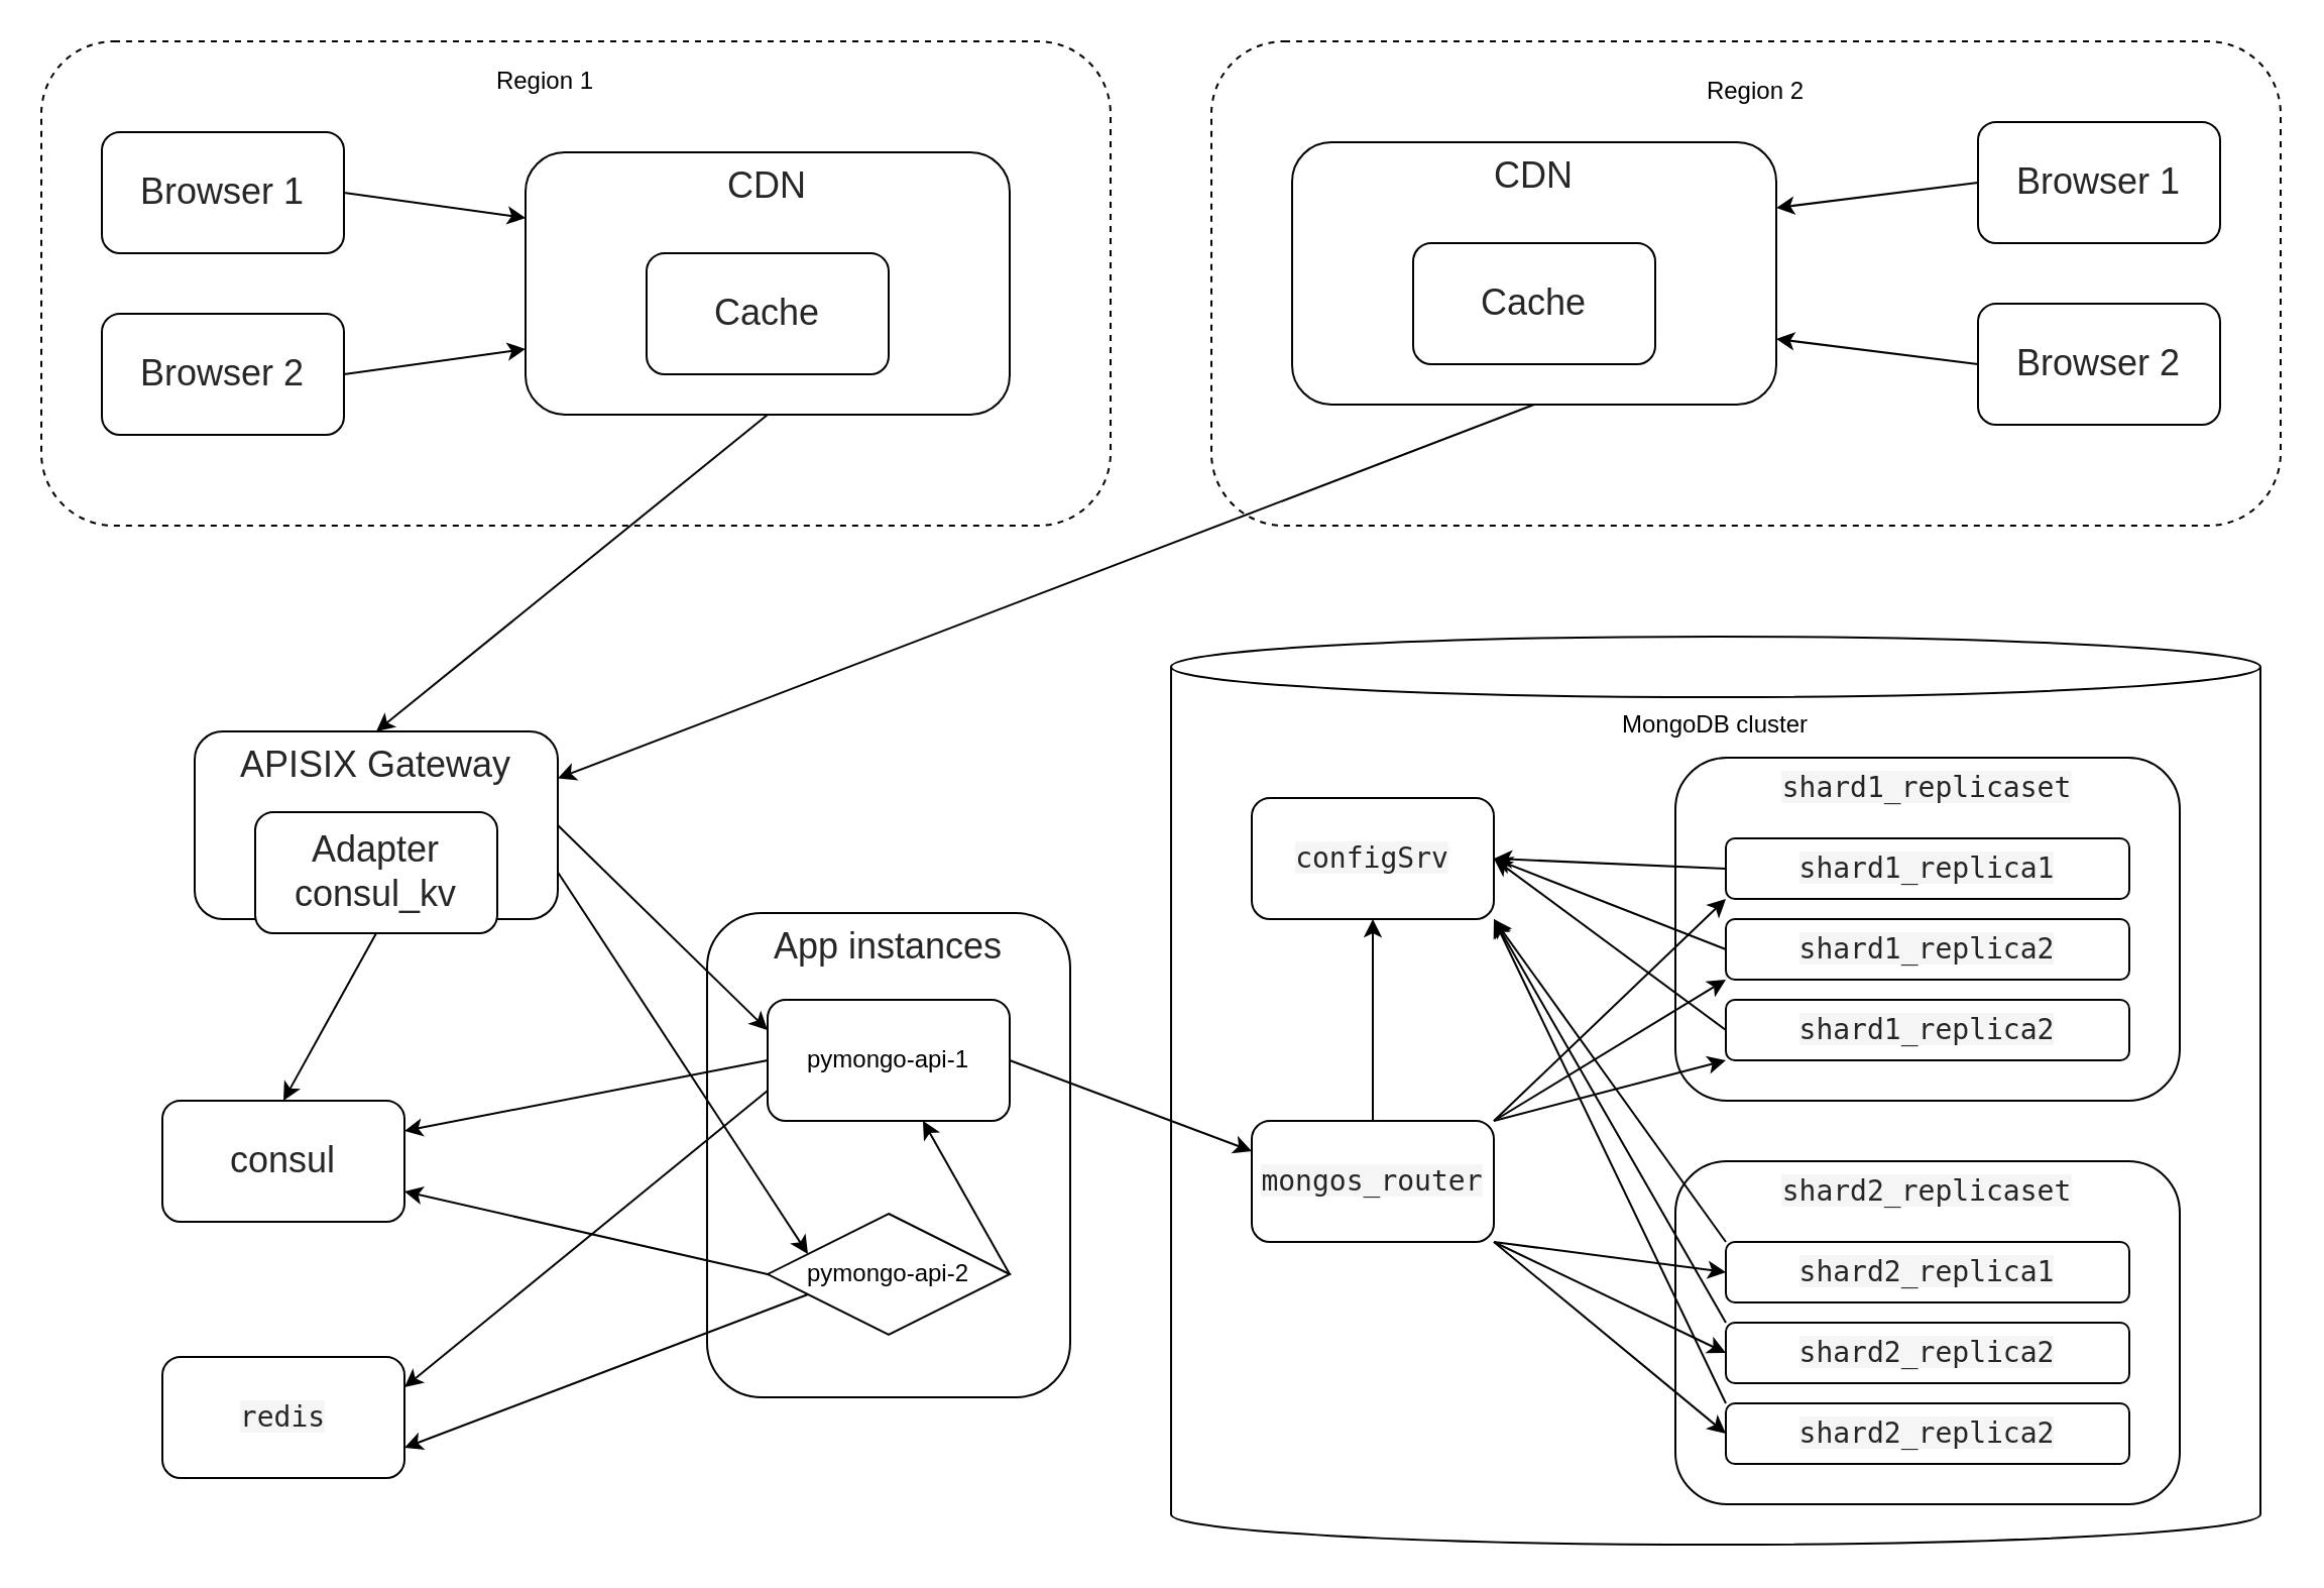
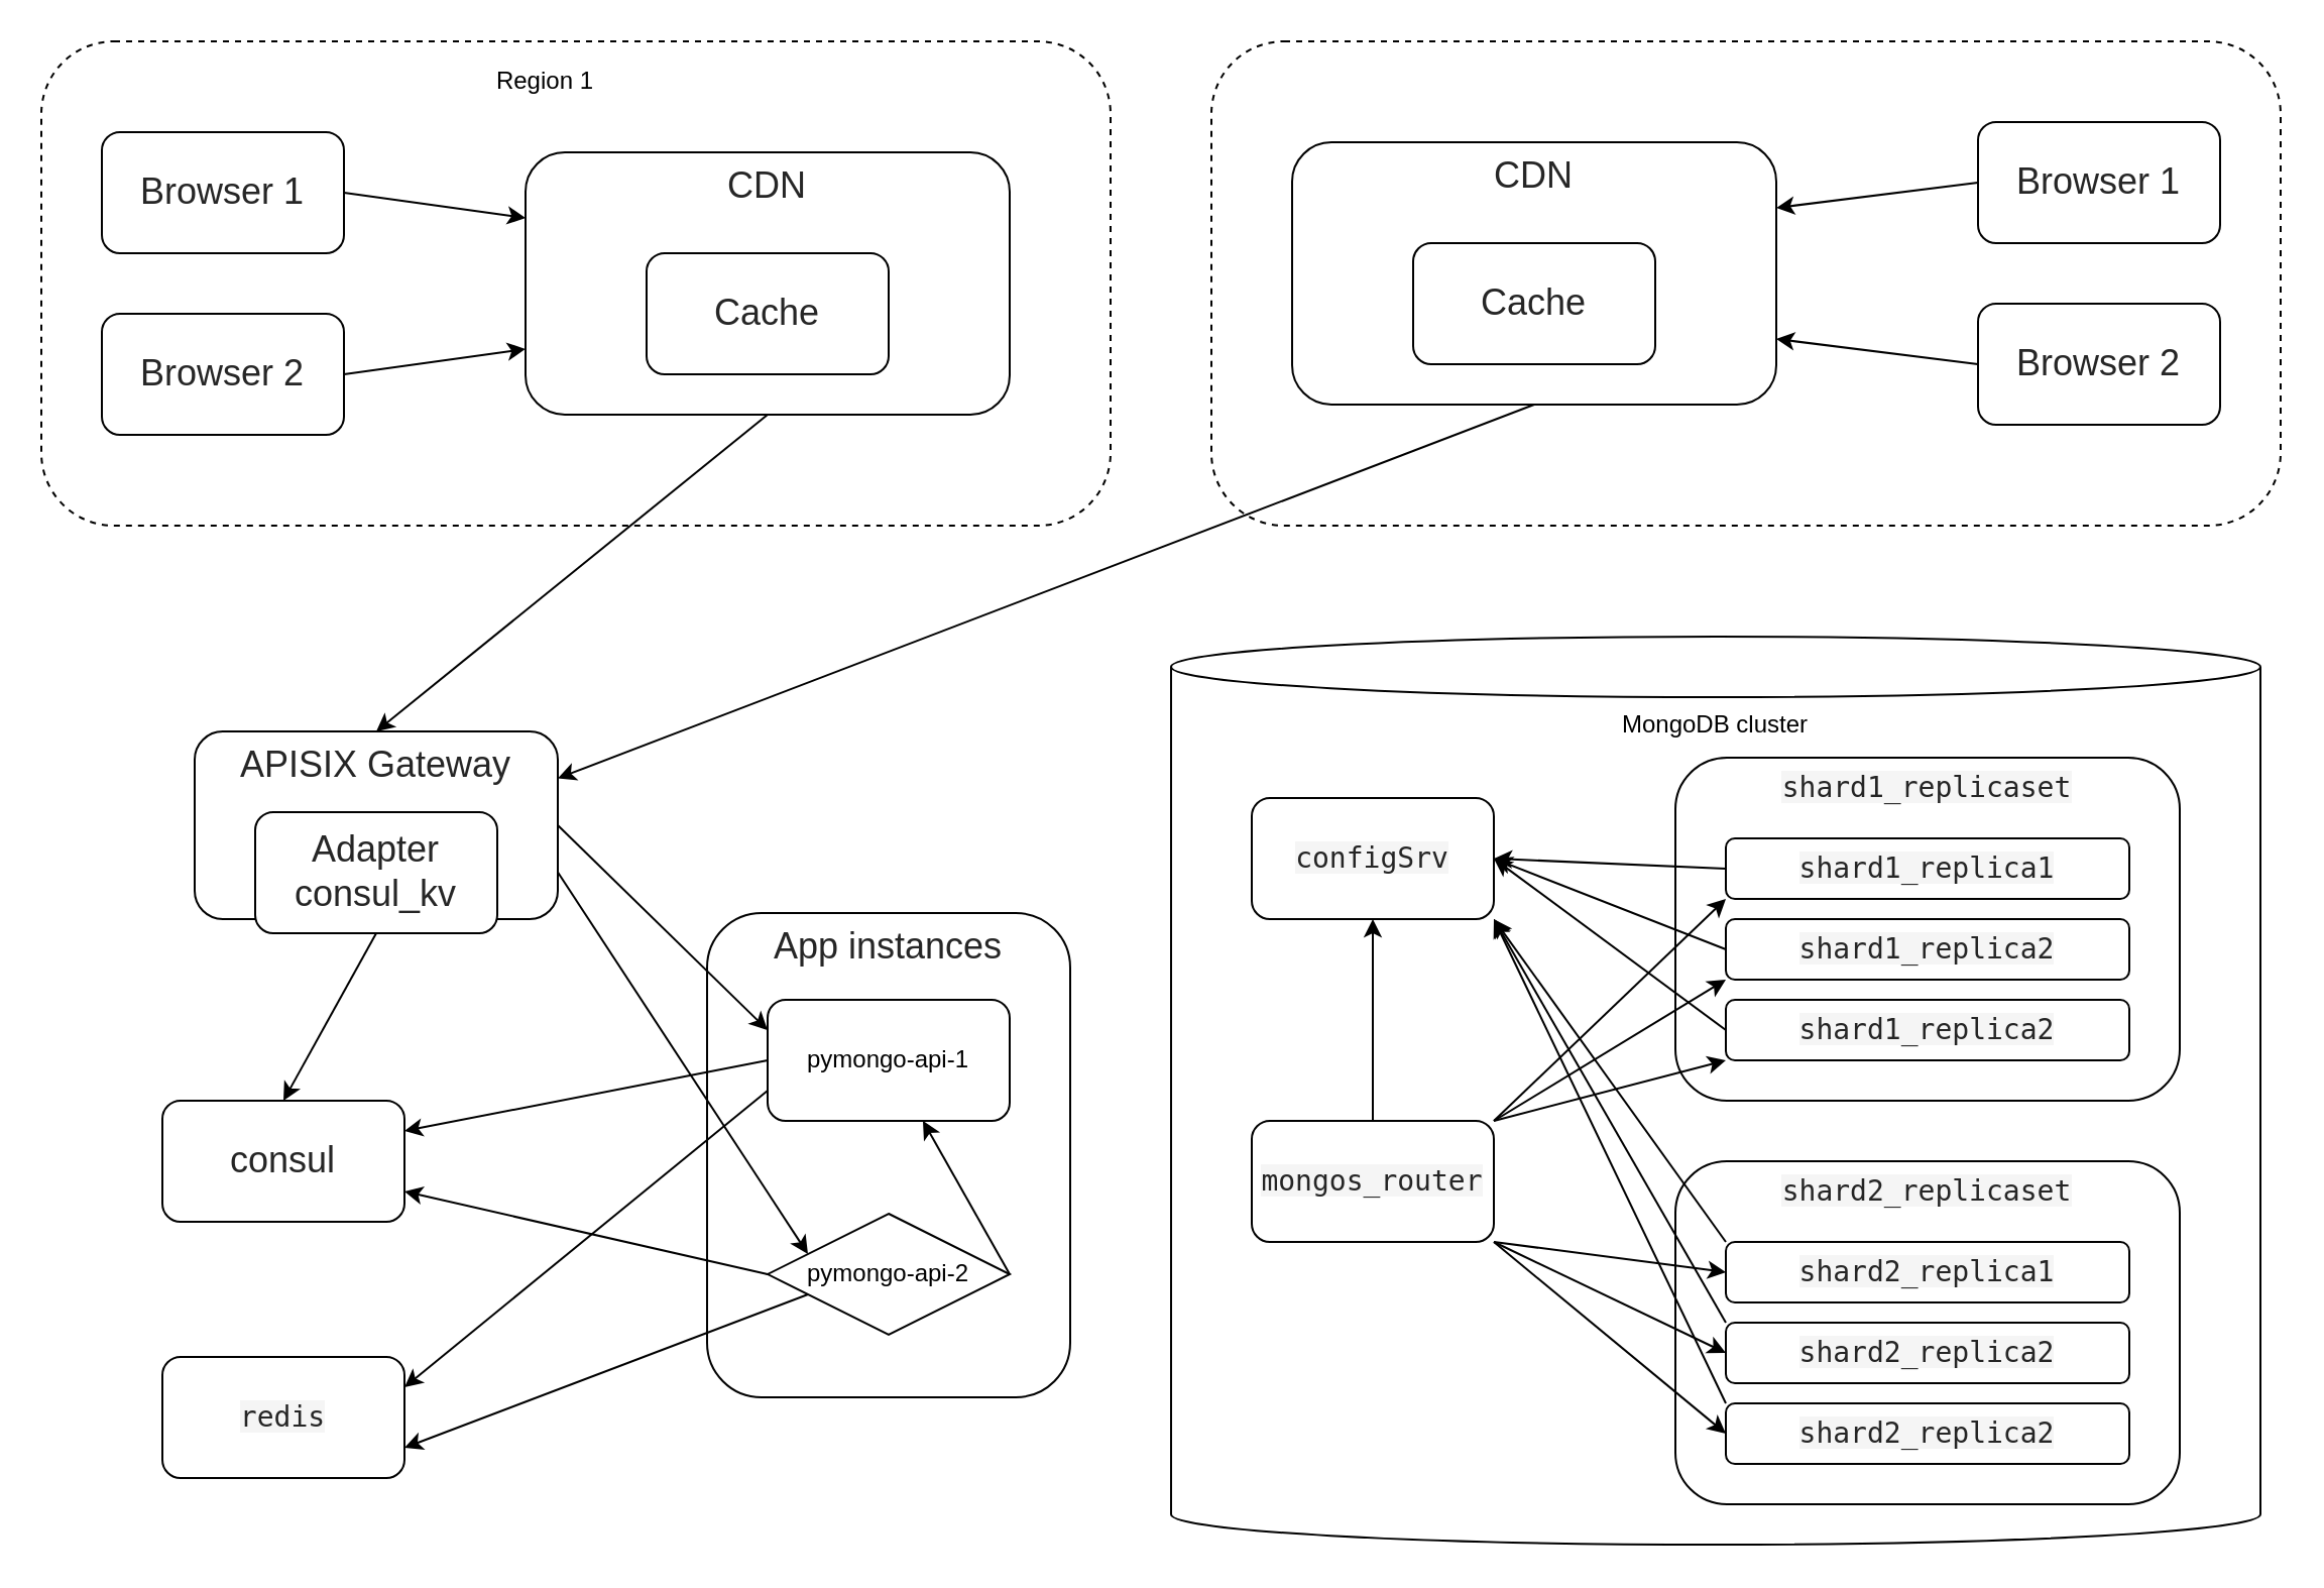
- <mxCell id="47" value="Region 2" style="text;strokeColor=none;align=center;fillColor=none;html=1;verticalAlign=middle;whiteSpace=wrap;rounded=0;" vertex="1" parent="1"><mxGeometry x="840" y="30" width="60" height="30" as="geometry" /></mxCell>
- <mxCell id="33" value="" style="endArrow=classic;html=1;rounded=0;exitX=1;exitY=0.5;exitDx=0;exitDy=0;entryX=0;entryY=0.25;entryDx=0;entryDy=0;" edge="1" parent="1" source="32" target="6"><mxGeometry width="50" height="50" relative="1" as="geometry"><mxPoint x="560" y="712" as="sourcePoint" /><mxPoint x="610" y="662" as="targetPoint" /></mxGeometry></mxCell>
